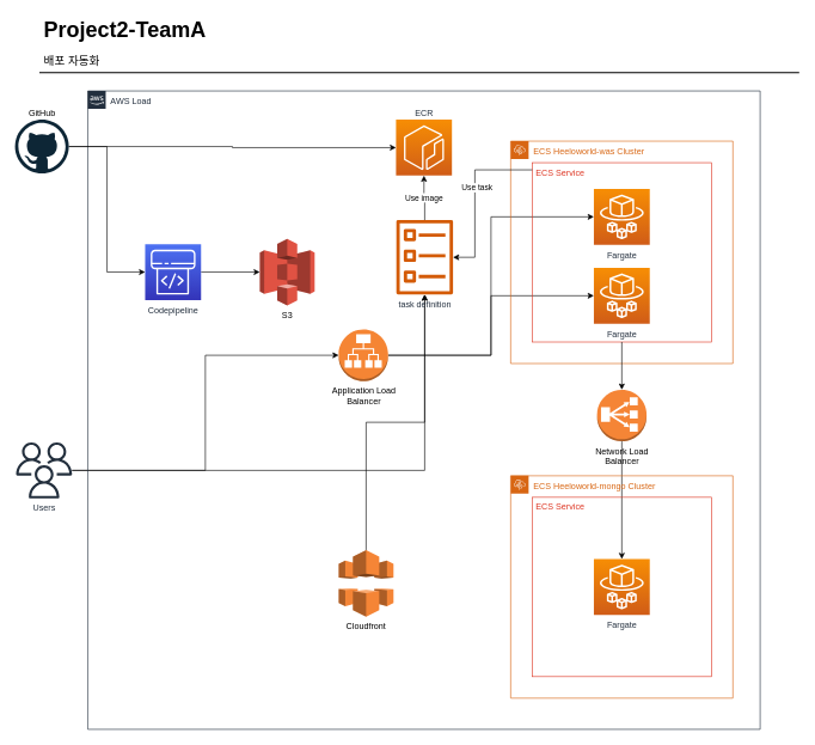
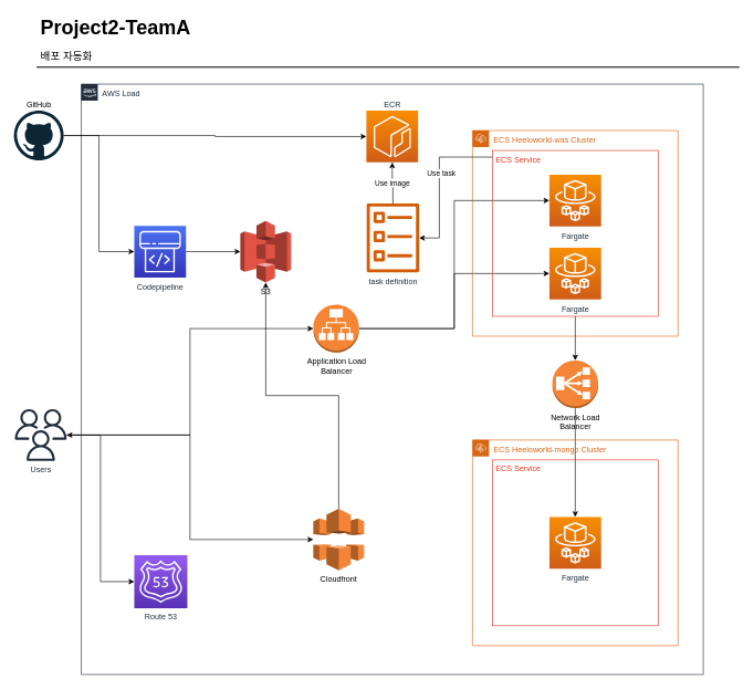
- <mxCell id="14" style="edgeStyle=orthogonalEdgeStyle;rounded=0;orthogonalLoop=1;jettySize=auto;html=1;startArrow=none;startFill=0;endArrow=classic;endFill=1;exitX=0.5;exitY=0;exitDx=0;exitDy=0;exitPerimeter=0;" edge="1" parent="9" source="15" target="33"><mxGeometry relative="1" as="geometry" /></mxCell>
+ <mxCell id="14" style="edgeStyle=orthogonalEdgeStyle;rounded=0;orthogonalLoop=1;jettySize=auto;html=1;entryX=0.5;entryY=1;entryDx=0;entryDy=0;entryPerimeter=0;startArrow=none;startFill=0;endArrow=classic;endFill=1;exitX=0.5;exitY=0;exitDx=0;exitDy=0;exitPerimeter=0;" edge="1" parent="9" source="15" target="16"><mxGeometry relative="1" as="geometry" /></mxCell>
- <mxCell id="6" style="edgeStyle=orthogonalEdgeStyle;rounded=0;orthogonalLoop=1;jettySize=auto;html=1;startArrow=none;startFill=0;" edge="1" parent="1" source="8" target="33"><mxGeometry relative="1" as="geometry" /></mxCell>
+ <mxCell id="6" style="edgeStyle=orthogonalEdgeStyle;rounded=0;orthogonalLoop=1;jettySize=auto;html=1;entryX=0;entryY=0.5;entryDx=0;entryDy=0;entryPerimeter=0;startArrow=none;startFill=0;" edge="1" parent="1" source="8" target="15"><mxGeometry relative="1" as="geometry" /></mxCell>
+ <mxCell id="5" style="edgeStyle=orthogonalEdgeStyle;rounded=0;orthogonalLoop=1;jettySize=auto;html=1;entryX=0;entryY=0.5;entryDx=0;entryDy=0;entryPerimeter=0;startArrow=classic;startFill=1;" edge="1" parent="1" source="8" target="10"><mxGeometry relative="1" as="geometry" /></mxCell>
+ <mxCell id="10" value="Route 53" style="sketch=0;points=[[0,0,0],[0.25,0,0],[0.5,0,0],[0.75,0,0],[1,0,0],[0,1,0],[0.25,1,0],[0.5,1,0],[0.75,1,0],[1,1,0],[0,0.25,0],[0,0.5,0],[0,0.75,0],[1,0.25,0],[1,0.5,0],[1,0.75,0]];outlineConnect=0;fontColor=#232F3E;gradientColor=#945DF2;gradientDirection=north;fillColor=#5A30B5;strokeColor=#ffffff;dashed=0;verticalLabelPosition=bottom;verticalAlign=top;align=center;html=1;fontSize=12;fontStyle=0;aspect=fixed;shape=mxgraph.aws4.resourceIcon;resIcon=mxgraph.aws4.route_53;" vertex="1" parent="9"><mxGeometry x="80" y="710" width="80" height="80" as="geometry" /></mxCell>
